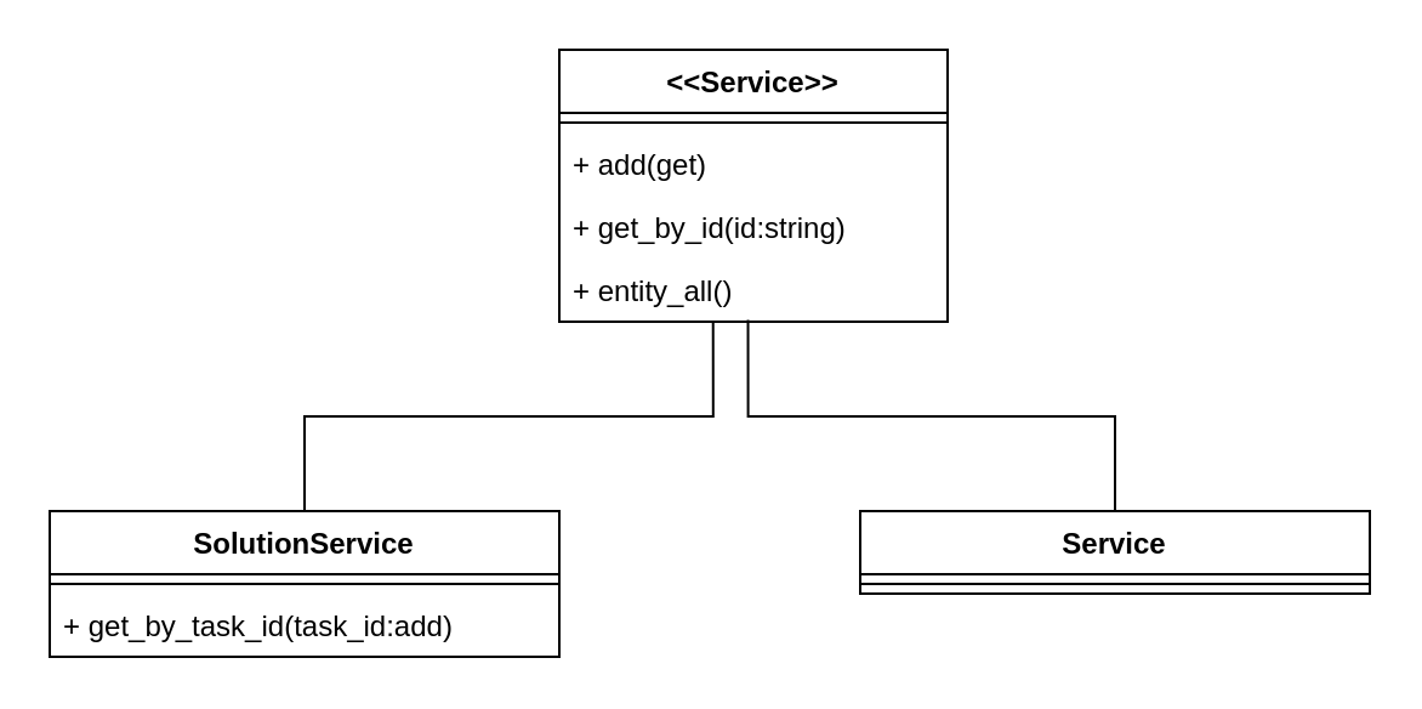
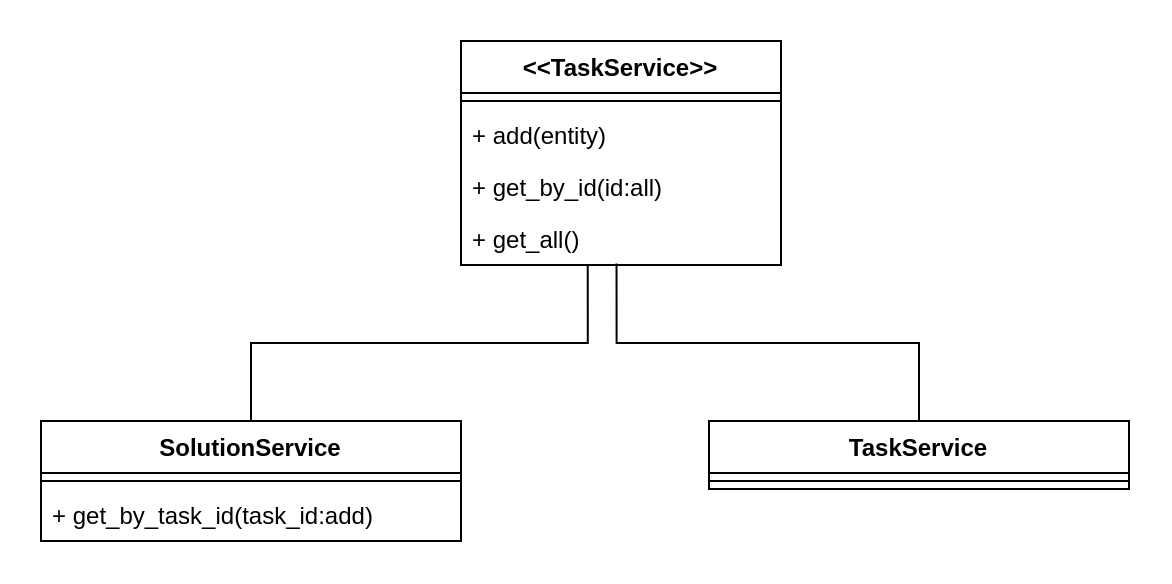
- <mxCell id="2" value="&amp;lt;&amp;lt;Service&amp;gt;&amp;gt;" style="swimlane;fontStyle=1;align=center;verticalAlign=top;childLayout=stackLayout;horizontal=1;startSize=26;horizontalStack=0;resizeParent=1;resizeParentMax=0;resizeLast=0;collapsible=1;marginBottom=0;whiteSpace=wrap;html=1;" vertex="1" parent="1"><mxGeometry x="230" y="20" width="160" height="112" as="geometry" /></mxCell>
+ <mxCell id="2" value="&amp;lt;&amp;lt;TaskService&amp;gt;&amp;gt;" style="swimlane;fontStyle=1;align=center;verticalAlign=top;childLayout=stackLayout;horizontal=1;startSize=26;horizontalStack=0;resizeParent=1;resizeParentMax=0;resizeLast=0;collapsible=1;marginBottom=0;whiteSpace=wrap;html=1;" vertex="1" parent="1"><mxGeometry x="230" y="20" width="160" height="112" as="geometry" /></mxCell>
- <mxCell id="4" value="+&amp;nbsp;add(get)" style="text;strokeColor=none;fillColor=none;align=left;verticalAlign=top;spacingLeft=4;spacingRight=4;overflow=hidden;rotatable=0;points=[[0,0.5],[1,0.5]];portConstraint=eastwest;whiteSpace=wrap;html=1;" vertex="1" parent="2"><mxGeometry y="34" width="160" height="26" as="geometry" /></mxCell>
+ <mxCell id="4" value="+&amp;nbsp;add(entity)" style="text;strokeColor=none;fillColor=none;align=left;verticalAlign=top;spacingLeft=4;spacingRight=4;overflow=hidden;rotatable=0;points=[[0,0.5],[1,0.5]];portConstraint=eastwest;whiteSpace=wrap;html=1;" vertex="1" parent="2"><mxGeometry y="34" width="160" height="26" as="geometry" /></mxCell>
- <mxCell id="5" value="+ get_by_id(id:string)&amp;nbsp;" style="text;strokeColor=none;fillColor=none;align=left;verticalAlign=top;spacingLeft=4;spacingRight=4;overflow=hidden;rotatable=0;points=[[0,0.5],[1,0.5]];portConstraint=eastwest;whiteSpace=wrap;html=1;" vertex="1" parent="2"><mxGeometry y="60" width="160" height="26" as="geometry" /></mxCell>
+ <mxCell id="5" value="+ get_by_id(id:all)&amp;nbsp;" style="text;strokeColor=none;fillColor=none;align=left;verticalAlign=top;spacingLeft=4;spacingRight=4;overflow=hidden;rotatable=0;points=[[0,0.5],[1,0.5]];portConstraint=eastwest;whiteSpace=wrap;html=1;" vertex="1" parent="2"><mxGeometry y="60" width="160" height="26" as="geometry" /></mxCell>
- <mxCell id="6" value="+ entity_all()" style="text;strokeColor=none;fillColor=none;align=left;verticalAlign=top;spacingLeft=4;spacingRight=4;overflow=hidden;rotatable=0;points=[[0,0.5],[1,0.5]];portConstraint=eastwest;whiteSpace=wrap;html=1;" vertex="1" parent="2"><mxGeometry y="86" width="160" height="26" as="geometry" /></mxCell>
+ <mxCell id="6" value="+ get_all()" style="text;strokeColor=none;fillColor=none;align=left;verticalAlign=top;spacingLeft=4;spacingRight=4;overflow=hidden;rotatable=0;points=[[0,0.5],[1,0.5]];portConstraint=eastwest;whiteSpace=wrap;html=1;" vertex="1" parent="2"><mxGeometry y="86" width="160" height="26" as="geometry" /></mxCell>
- <mxCell id="10" value="Service" style="swimlane;fontStyle=1;align=center;verticalAlign=top;childLayout=stackLayout;horizontal=1;startSize=26;horizontalStack=0;resizeParent=1;resizeParentMax=0;resizeLast=0;collapsible=1;marginBottom=0;whiteSpace=wrap;html=1;" vertex="1" parent="1"><mxGeometry x="354" y="210" width="210" height="34" as="geometry" /></mxCell>
+ <mxCell id="10" value="TaskService" style="swimlane;fontStyle=1;align=center;verticalAlign=top;childLayout=stackLayout;horizontal=1;startSize=26;horizontalStack=0;resizeParent=1;resizeParentMax=0;resizeLast=0;collapsible=1;marginBottom=0;whiteSpace=wrap;html=1;" vertex="1" parent="1"><mxGeometry x="354" y="210" width="210" height="34" as="geometry" /></mxCell>
